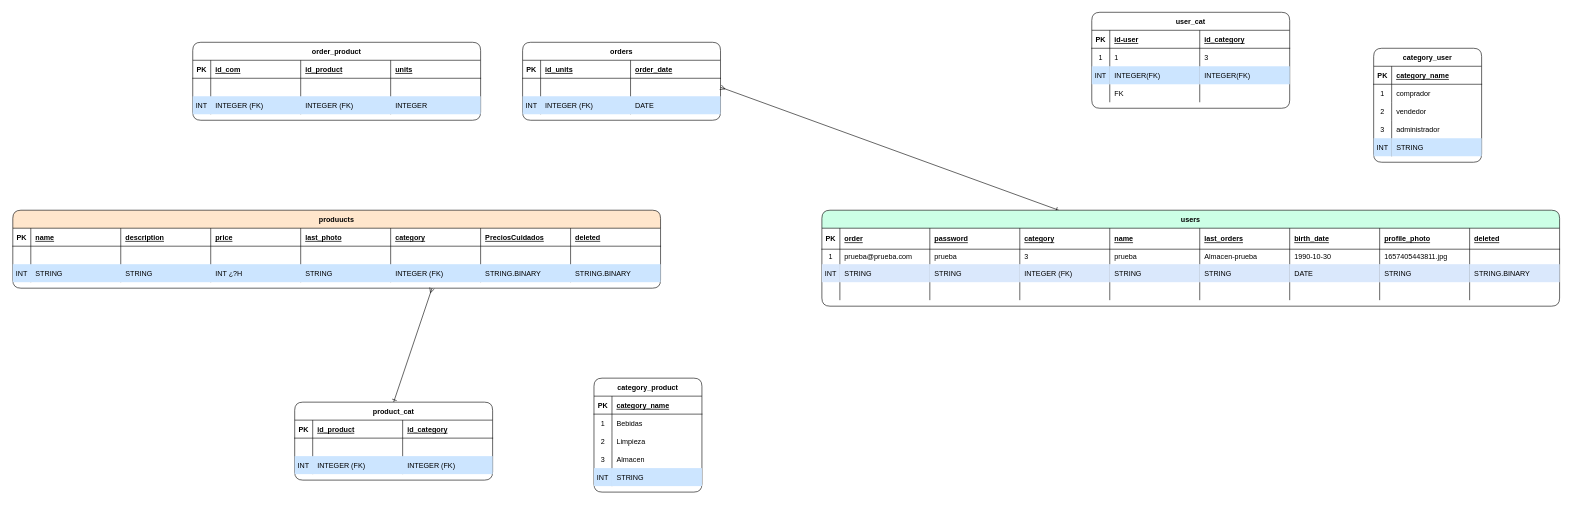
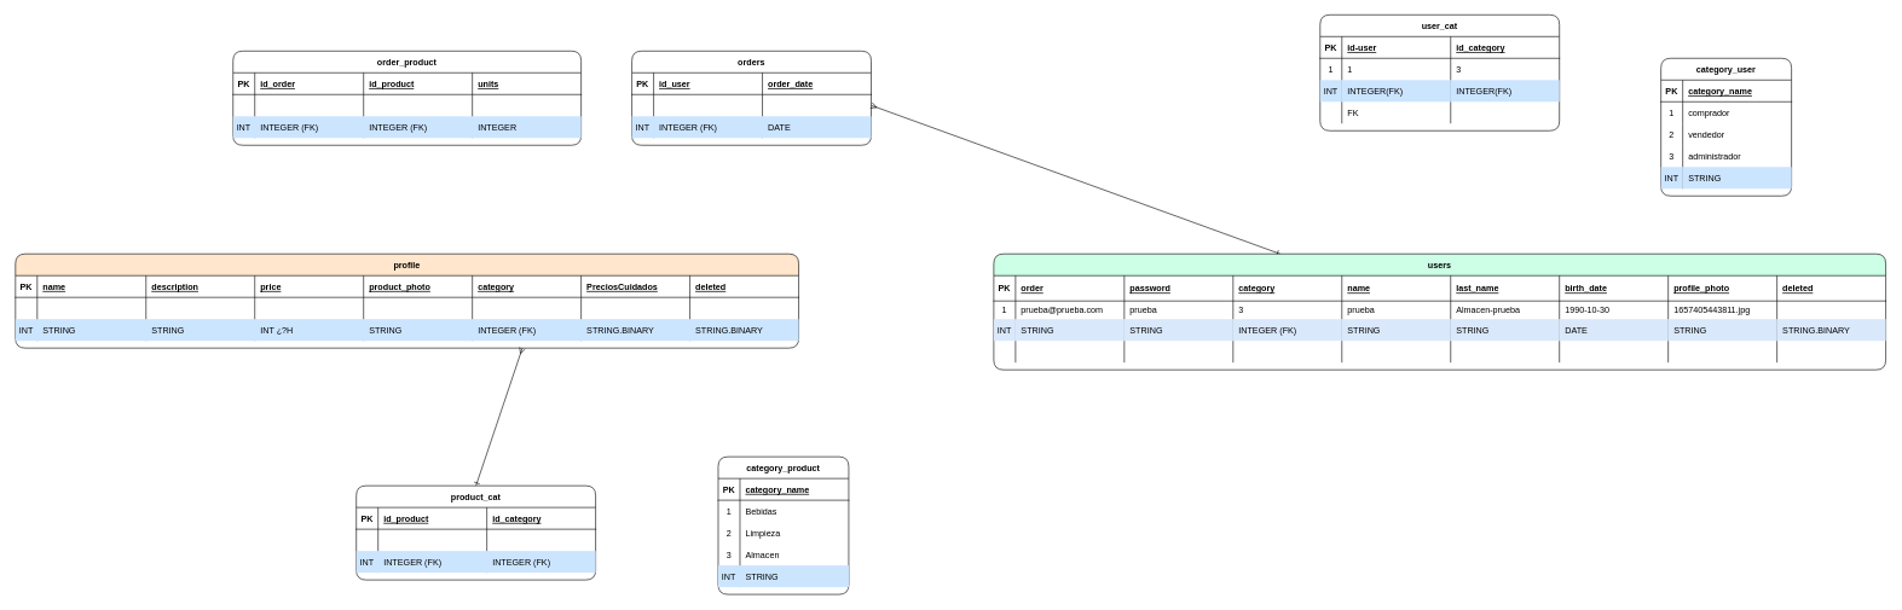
- <mxCell id="135" value="id_com" style="shape=partialRectangle;connectable=0;fillColor=none;top=0;left=0;bottom=0;right=0;align=left;spacingLeft=6;fontStyle=5;overflow=hidden;rounded=1;" vertex="1" parent="133"><mxGeometry x="30" width="150" height="30" as="geometry"><mxRectangle width="150" height="30" as="alternateBounds" /></mxGeometry></mxCell>
+ <mxCell id="135" value="id_order" style="shape=partialRectangle;connectable=0;fillColor=none;top=0;left=0;bottom=0;right=0;align=left;spacingLeft=6;fontStyle=5;overflow=hidden;rounded=1;" vertex="1" parent="133"><mxGeometry x="30" width="150" height="30" as="geometry"><mxRectangle width="150" height="30" as="alternateBounds" /></mxGeometry></mxCell>
- <mxCell id="81" value="id_units" style="shape=partialRectangle;connectable=0;fillColor=none;top=0;left=0;bottom=0;right=0;align=left;spacingLeft=6;fontStyle=5;overflow=hidden;rounded=1;" parent="79" vertex="1"><mxGeometry x="30" width="150" height="30" as="geometry"><mxRectangle width="150" height="30" as="alternateBounds" /></mxGeometry></mxCell>
+ <mxCell id="81" value="id_user" style="shape=partialRectangle;connectable=0;fillColor=none;top=0;left=0;bottom=0;right=0;align=left;spacingLeft=6;fontStyle=5;overflow=hidden;rounded=1;" parent="79" vertex="1"><mxGeometry x="30" width="150" height="30" as="geometry"><mxRectangle width="150" height="30" as="alternateBounds" /></mxGeometry></mxCell>
- <mxCell id="91" value="produucts" style="shape=table;startSize=30;container=1;collapsible=1;childLayout=tableLayout;fixedRows=1;rowLines=0;fontStyle=1;align=center;resizeLast=1;rounded=1;fillColor=#FFE6CC;" vertex="1" parent="1"><mxGeometry x="20" y="350" width="1080" height="130" as="geometry" /></mxCell>
+ <mxCell id="91" value="profile" style="shape=table;startSize=30;container=1;collapsible=1;childLayout=tableLayout;fixedRows=1;rowLines=0;fontStyle=1;align=center;resizeLast=1;rounded=1;fillColor=#FFE6CC;" vertex="1" parent="1"><mxGeometry x="20" y="350" width="1080" height="130" as="geometry" /></mxCell>
- <mxCell id="97" value="last_photo" style="shape=partialRectangle;connectable=0;fillColor=none;top=0;left=0;bottom=0;right=0;align=left;spacingLeft=6;fontStyle=5;overflow=hidden;rounded=1;" vertex="1" parent="92"><mxGeometry x="480" width="150" height="30" as="geometry"><mxRectangle width="150" height="30" as="alternateBounds" /></mxGeometry></mxCell>
+ <mxCell id="97" value="product_photo" style="shape=partialRectangle;connectable=0;fillColor=none;top=0;left=0;bottom=0;right=0;align=left;spacingLeft=6;fontStyle=5;overflow=hidden;rounded=1;" vertex="1" parent="92"><mxGeometry x="480" width="150" height="30" as="geometry"><mxRectangle width="150" height="30" as="alternateBounds" /></mxGeometry></mxCell>
- <mxCell id="11" value="last_orders" style="shape=partialRectangle;connectable=0;fillColor=none;top=0;left=0;bottom=0;right=0;align=left;spacingLeft=6;fontStyle=5;overflow=hidden;rounded=1;" parent="5" vertex="1"><mxGeometry x="630" width="150" height="35" as="geometry"><mxRectangle width="150" height="35" as="alternateBounds" /></mxGeometry></mxCell>
+ <mxCell id="11" value="last_name" style="shape=partialRectangle;connectable=0;fillColor=none;top=0;left=0;bottom=0;right=0;align=left;spacingLeft=6;fontStyle=5;overflow=hidden;rounded=1;" parent="5" vertex="1"><mxGeometry x="630" width="150" height="35" as="geometry"><mxRectangle width="150" height="35" as="alternateBounds" /></mxGeometry></mxCell>
